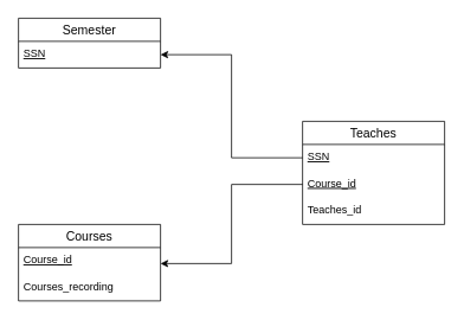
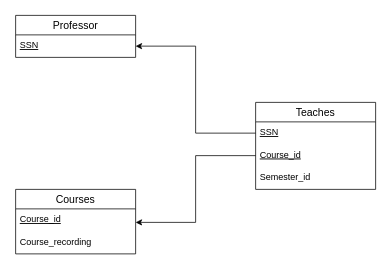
- <mxCell id="6" value="Semester" style="swimlane;fontStyle=0;childLayout=stackLayout;horizontal=1;startSize=26;horizontalStack=0;resizeParent=1;resizeParentMax=0;resizeLast=0;collapsible=1;marginBottom=0;align=center;fontSize=14;" parent="1" vertex="1"><mxGeometry x="20" y="20" width="160" height="56" as="geometry" /></mxCell>
+ <mxCell id="6" value="Professor" style="swimlane;fontStyle=0;childLayout=stackLayout;horizontal=1;startSize=26;horizontalStack=0;resizeParent=1;resizeParentMax=0;resizeLast=0;collapsible=1;marginBottom=0;align=center;fontSize=14;" parent="1" vertex="1"><mxGeometry x="20" y="20" width="160" height="56" as="geometry" /></mxCell>
- <mxCell id="5" value="Teaches_id" style="text;strokeColor=none;fillColor=none;spacingLeft=4;spacingRight=4;overflow=hidden;rotatable=0;points=[[0,0.5],[1,0.5]];portConstraint=eastwest;fontSize=12;" parent="2" vertex="1"><mxGeometry y="86" width="160" height="30" as="geometry" /></mxCell>
+ <mxCell id="5" value="Semester_id" style="text;strokeColor=none;fillColor=none;spacingLeft=4;spacingRight=4;overflow=hidden;rotatable=0;points=[[0,0.5],[1,0.5]];portConstraint=eastwest;fontSize=12;" parent="2" vertex="1"><mxGeometry y="86" width="160" height="30" as="geometry" /></mxCell>
- <mxCell id="12" value="Courses_recording" style="text;strokeColor=none;fillColor=none;spacingLeft=4;spacingRight=4;overflow=hidden;rotatable=0;points=[[0,0.5],[1,0.5]];portConstraint=eastwest;fontSize=12;" vertex="1" parent="10"><mxGeometry y="56" width="160" height="30" as="geometry" /></mxCell>
+ <mxCell id="12" value="Course_recording" style="text;strokeColor=none;fillColor=none;spacingLeft=4;spacingRight=4;overflow=hidden;rotatable=0;points=[[0,0.5],[1,0.5]];portConstraint=eastwest;fontSize=12;" vertex="1" parent="10"><mxGeometry y="56" width="160" height="30" as="geometry" /></mxCell>
